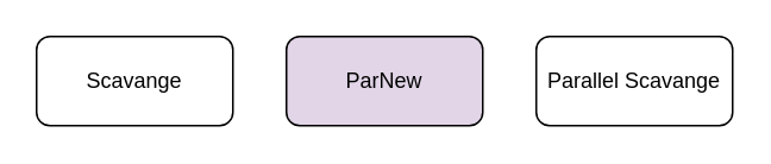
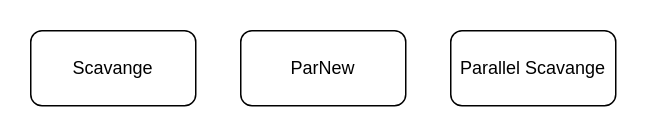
- <mxCell id="3" value="ParNew" style="rounded=1;whiteSpace=wrap;html=1;fillColor=#e1d5e7;" vertex="1" parent="1"><mxGeometry x="160" y="20" width="110" height="50" as="geometry" /></mxCell>
+ <mxCell id="3" value="ParNew" style="rounded=1;whiteSpace=wrap;html=1;" vertex="1" parent="1"><mxGeometry x="160" y="20" width="110" height="50" as="geometry" /></mxCell>
